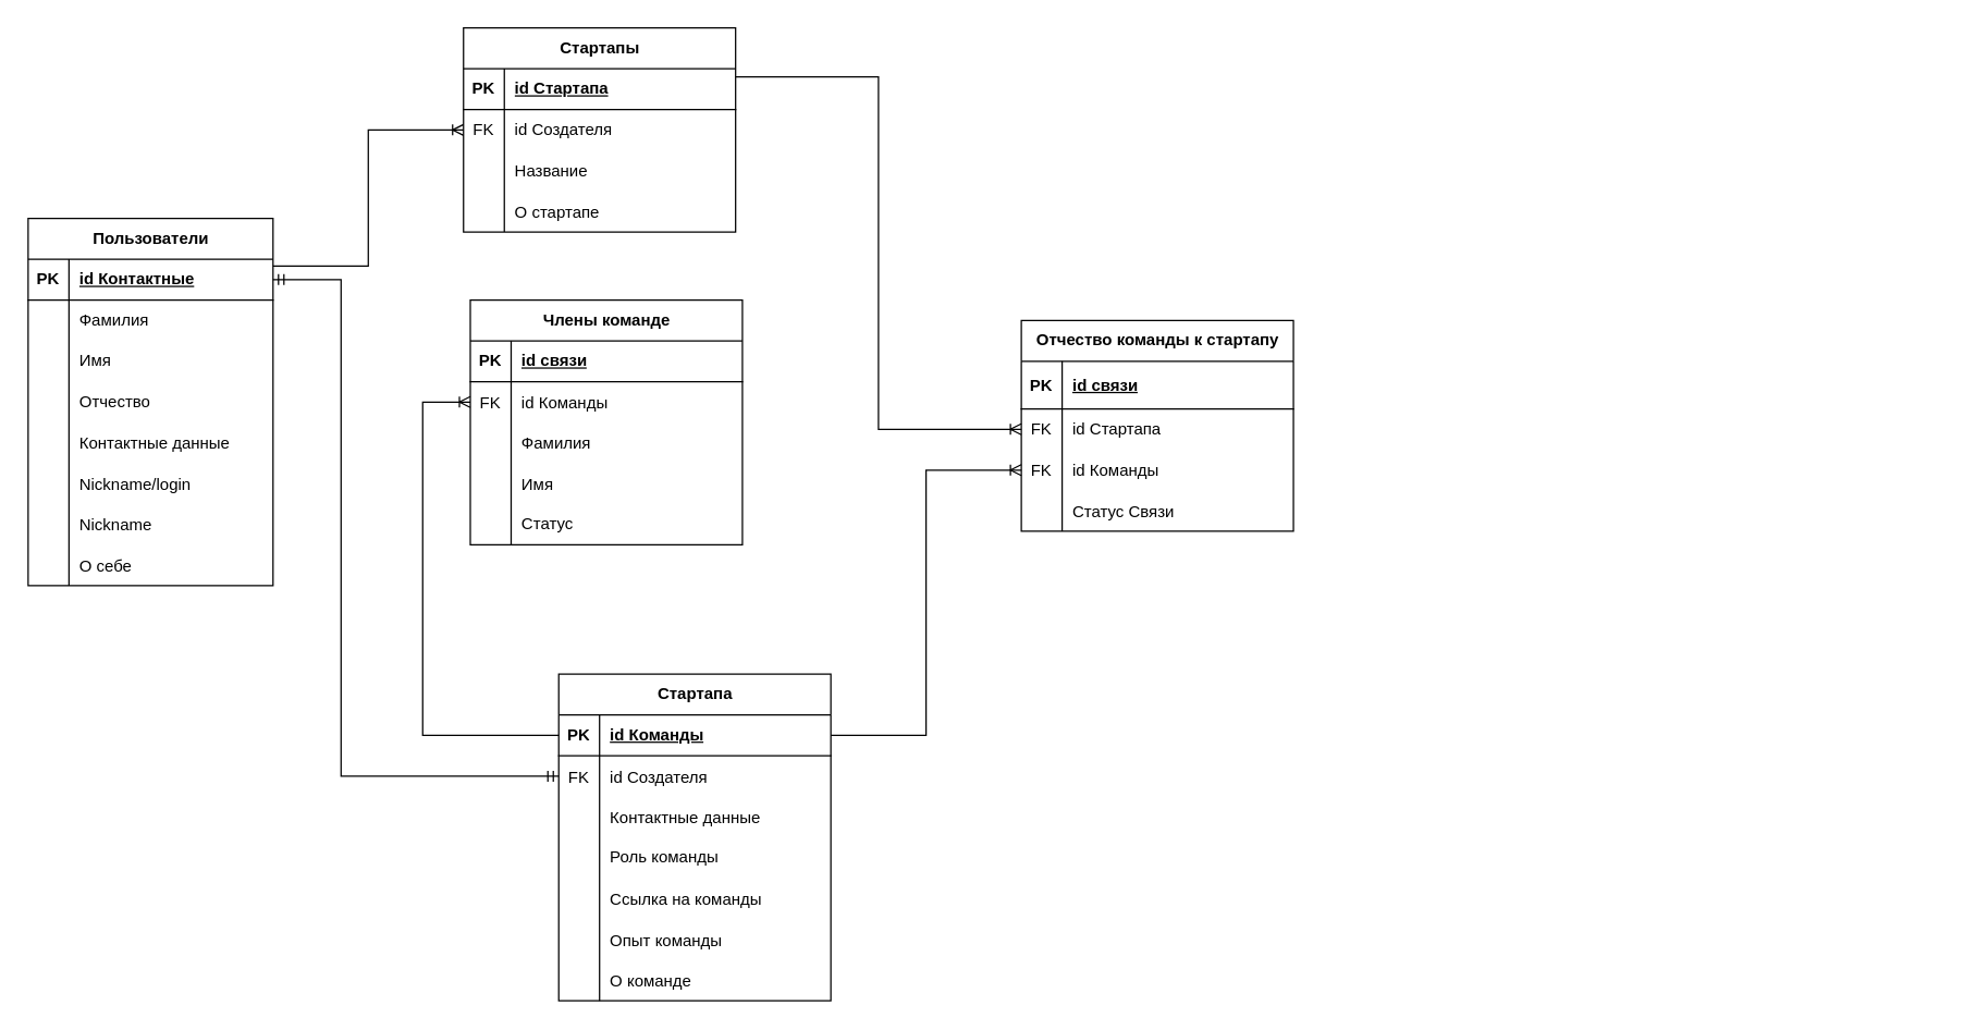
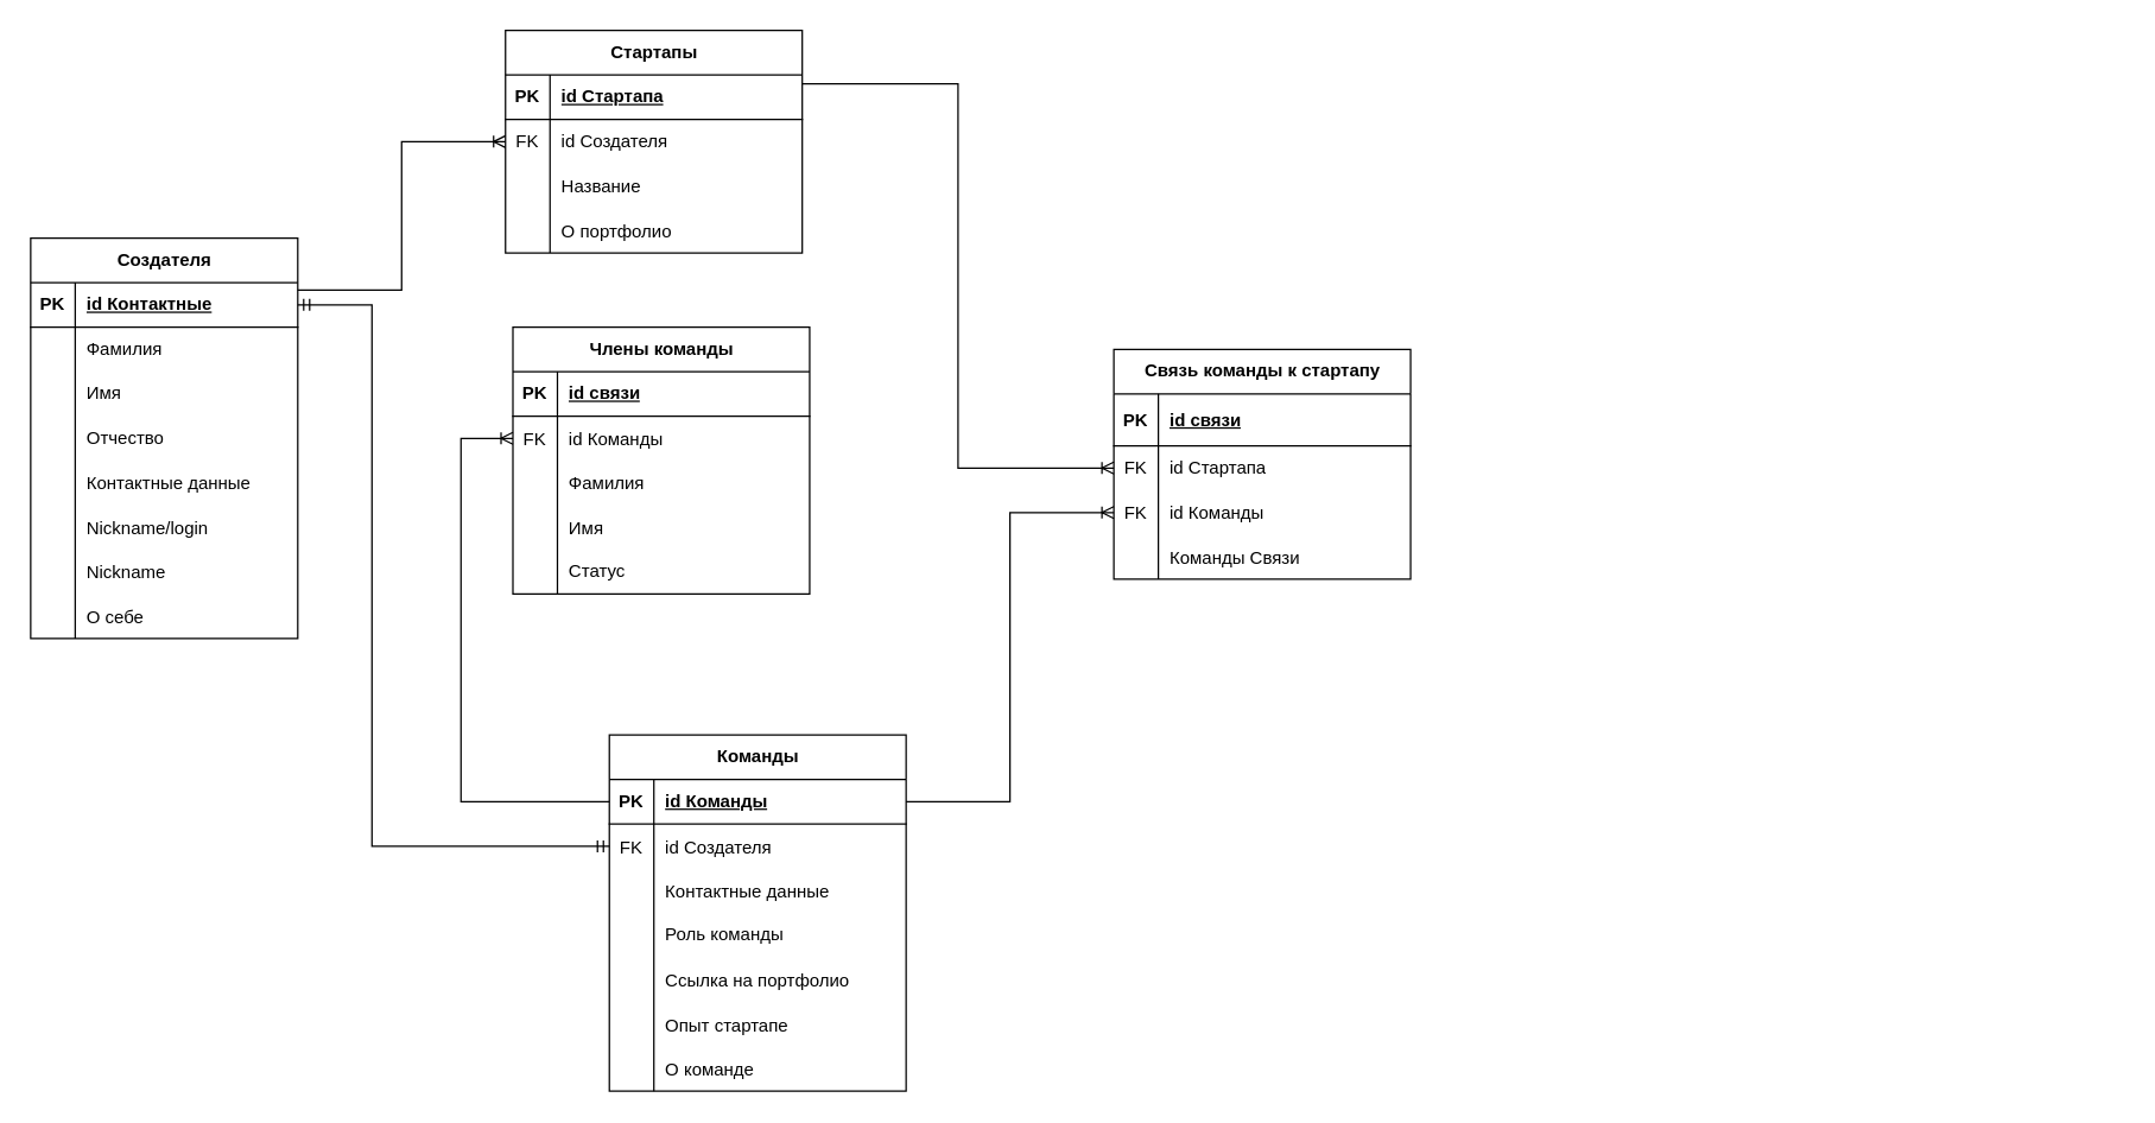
- <mxCell id="40" value="О стартапе" style="shape=partialRectangle;connectable=0;fillColor=none;top=0;left=0;bottom=0;right=0;align=left;spacingLeft=6;overflow=hidden;" parent="38" vertex="1"><mxGeometry x="30" width="170" height="30" as="geometry"><mxRectangle width="170" height="30" as="alternateBounds" /></mxGeometry></mxCell>
+ <mxCell id="40" value="О портфолио" style="shape=partialRectangle;connectable=0;fillColor=none;top=0;left=0;bottom=0;right=0;align=left;spacingLeft=6;overflow=hidden;" parent="38" vertex="1"><mxGeometry x="30" width="170" height="30" as="geometry"><mxRectangle width="170" height="30" as="alternateBounds" /></mxGeometry></mxCell>
- <mxCell id="3" value="Пользователи" style="shape=table;startSize=30;container=1;collapsible=1;childLayout=tableLayout;fixedRows=1;rowLines=0;fontStyle=1;align=center;resizeLast=1;html=1;" parent="1" vertex="1"><mxGeometry x="20" y="160" width="180" height="270" as="geometry" /></mxCell>
+ <mxCell id="3" value="Создателя" style="shape=table;startSize=30;container=1;collapsible=1;childLayout=tableLayout;fixedRows=1;rowLines=0;fontStyle=1;align=center;resizeLast=1;html=1;" parent="1" vertex="1"><mxGeometry x="20" y="160" width="180" height="270" as="geometry" /></mxCell>
- <mxCell id="63" value="Члены команде" style="shape=table;startSize=30;container=1;collapsible=1;childLayout=tableLayout;fixedRows=1;rowLines=0;fontStyle=1;align=center;resizeLast=1;html=1;" parent="1" vertex="1"><mxGeometry x="345" y="220" width="200" height="180" as="geometry" /></mxCell>
+ <mxCell id="63" value="Члены команды" style="shape=table;startSize=30;container=1;collapsible=1;childLayout=tableLayout;fixedRows=1;rowLines=0;fontStyle=1;align=center;resizeLast=1;html=1;" parent="1" vertex="1"><mxGeometry x="345" y="220" width="200" height="180" as="geometry" /></mxCell>
- <mxCell id="79" value="Отчество команды к стартапу" style="shape=table;startSize=30;container=1;collapsible=1;childLayout=tableLayout;fixedRows=1;rowLines=0;fontStyle=1;align=center;resizeLast=1;html=1;" parent="1" vertex="1"><mxGeometry x="750" y="235" width="200" height="155" as="geometry" /></mxCell>
+ <mxCell id="79" value="Связь команды к стартапу" style="shape=table;startSize=30;container=1;collapsible=1;childLayout=tableLayout;fixedRows=1;rowLines=0;fontStyle=1;align=center;resizeLast=1;html=1;" parent="1" vertex="1"><mxGeometry x="750" y="235" width="200" height="155" as="geometry" /></mxCell>
- <mxCell id="91" value="Статус Связи" style="shape=partialRectangle;connectable=0;fillColor=none;top=0;left=0;bottom=0;right=0;align=left;spacingLeft=6;overflow=hidden;" parent="89" vertex="1"><mxGeometry x="30" width="170" height="30" as="geometry"><mxRectangle width="170" height="30" as="alternateBounds" /></mxGeometry></mxCell>
+ <mxCell id="91" value="Команды Связи" style="shape=partialRectangle;connectable=0;fillColor=none;top=0;left=0;bottom=0;right=0;align=left;spacingLeft=6;overflow=hidden;" parent="89" vertex="1"><mxGeometry x="30" width="170" height="30" as="geometry"><mxRectangle width="170" height="30" as="alternateBounds" /></mxGeometry></mxCell>
- <mxCell id="41" value="Стартапа" style="shape=table;startSize=30;container=1;collapsible=1;childLayout=tableLayout;fixedRows=1;rowLines=0;fontStyle=1;align=center;resizeLast=1;html=1;" parent="1" vertex="1"><mxGeometry x="410" y="495" width="200" height="240" as="geometry"><mxRectangle x="-180" y="160" width="100" height="30" as="alternateBounds" /></mxGeometry></mxCell>
+ <mxCell id="41" value="Команды" style="shape=table;startSize=30;container=1;collapsible=1;childLayout=tableLayout;fixedRows=1;rowLines=0;fontStyle=1;align=center;resizeLast=1;html=1;" parent="1" vertex="1"><mxGeometry x="410" y="495" width="200" height="240" as="geometry"><mxRectangle x="-180" y="160" width="100" height="30" as="alternateBounds" /></mxGeometry></mxCell>
- <mxCell id="56" value="Ссылка на команды" style="shape=partialRectangle;connectable=0;fillColor=none;top=0;left=0;bottom=0;right=0;align=left;spacingLeft=6;overflow=hidden;" vertex="1" parent="54"><mxGeometry x="30" width="170" height="30" as="geometry"><mxRectangle width="170" height="30" as="alternateBounds" /></mxGeometry></mxCell>
+ <mxCell id="56" value="Ссылка на портфолио" style="shape=partialRectangle;connectable=0;fillColor=none;top=0;left=0;bottom=0;right=0;align=left;spacingLeft=6;overflow=hidden;" vertex="1" parent="54"><mxGeometry x="30" width="170" height="30" as="geometry"><mxRectangle width="170" height="30" as="alternateBounds" /></mxGeometry></mxCell>
- <mxCell id="59" value="Опыт команды" style="shape=partialRectangle;connectable=0;fillColor=none;top=0;left=0;bottom=0;right=0;align=left;spacingLeft=6;overflow=hidden;" vertex="1" parent="57"><mxGeometry x="30" width="170" height="30" as="geometry"><mxRectangle width="170" height="30" as="alternateBounds" /></mxGeometry></mxCell>
+ <mxCell id="59" value="Опыт стартапе" style="shape=partialRectangle;connectable=0;fillColor=none;top=0;left=0;bottom=0;right=0;align=left;spacingLeft=6;overflow=hidden;" vertex="1" parent="57"><mxGeometry x="30" width="170" height="30" as="geometry"><mxRectangle width="170" height="30" as="alternateBounds" /></mxGeometry></mxCell>
